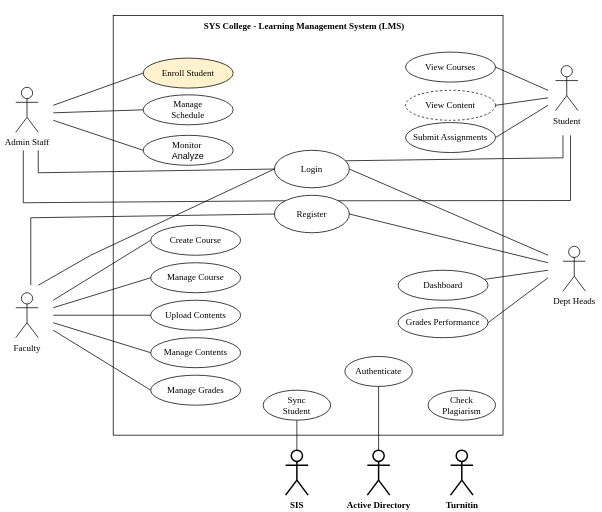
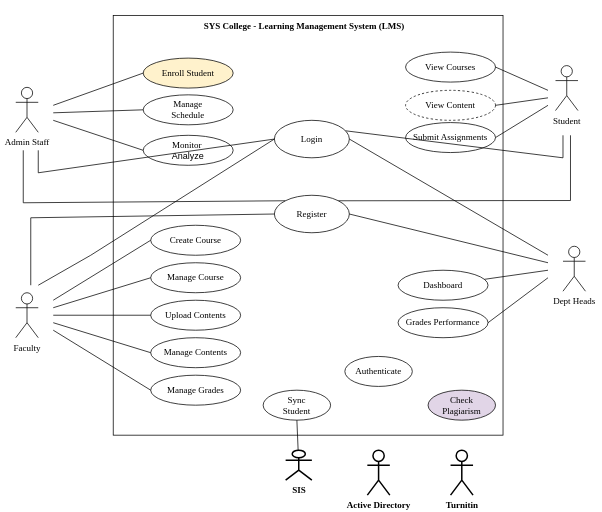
- <mxCell id="16" value="&lt;font face=&quot;Verdana&quot;&gt;Login&lt;/font&gt;" style="ellipse;whiteSpace=wrap;html=1;" vertex="1" parent="1"><mxGeometry x="365" y="200" width="100" height="50" as="geometry" /></mxCell>
+ <mxCell id="16" value="&lt;font face=&quot;Verdana&quot;&gt;Login&lt;/font&gt;" style="ellipse;whiteSpace=wrap;html=1;" vertex="1" parent="1"><mxGeometry x="365" y="160" width="100" height="50" as="geometry" /></mxCell>
- <mxCell id="47" value="&lt;font face=&quot;Verdana&quot;&gt;Check&lt;/font&gt;&lt;div&gt;&lt;font face=&quot;Verdana&quot;&gt;Plagiarism&lt;/font&gt;&lt;/div&gt;" style="ellipse;whiteSpace=wrap;html=1;" vertex="1" parent="1"><mxGeometry x="570" y="520" width="90" height="40" as="geometry" /></mxCell>
+ <mxCell id="47" value="&lt;font face=&quot;Verdana&quot;&gt;Check&lt;/font&gt;&lt;div&gt;&lt;font face=&quot;Verdana&quot;&gt;Plagiarism&lt;/font&gt;&lt;/div&gt;" style="ellipse;whiteSpace=wrap;html=1;fillColor=#e1d5e7;" vertex="1" parent="1"><mxGeometry x="570" y="520" width="90" height="40" as="geometry" /></mxCell>
- <mxCell id="50" value="" style="endArrow=none;html=1;rounded=0;entryX=0.5;entryY=1;entryDx=0;entryDy=0;" edge="1" parent="1" source="45" target="48"><mxGeometry width="50" height="50" relative="1" as="geometry"><mxPoint x="430" y="650" as="sourcePoint" /><mxPoint x="480" y="600" as="targetPoint" /></mxGeometry></mxCell>
- <mxCell id="44" value="&lt;font face=&quot;Verdana&quot;&gt;&lt;b&gt;SIS&lt;/b&gt;&lt;/font&gt;" style="shape=umlActor;verticalLabelPosition=bottom;verticalAlign=top;html=1;outlineConnect=0;strokeWidth=2;" vertex="1" parent="1"><mxGeometry x="380" y="600" width="30" height="60" as="geometry" /></mxCell>
+ <mxCell id="44" value="&lt;font face=&quot;Verdana&quot;&gt;&lt;b&gt;SIS&lt;/b&gt;&lt;/font&gt;" style="shape=umlActor;verticalLabelPosition=bottom;verticalAlign=top;html=1;outlineConnect=0;strokeWidth=2;" vertex="1" parent="1"><mxGeometry x="380" y="600" width="35" height="40" as="geometry" /></mxCell>
